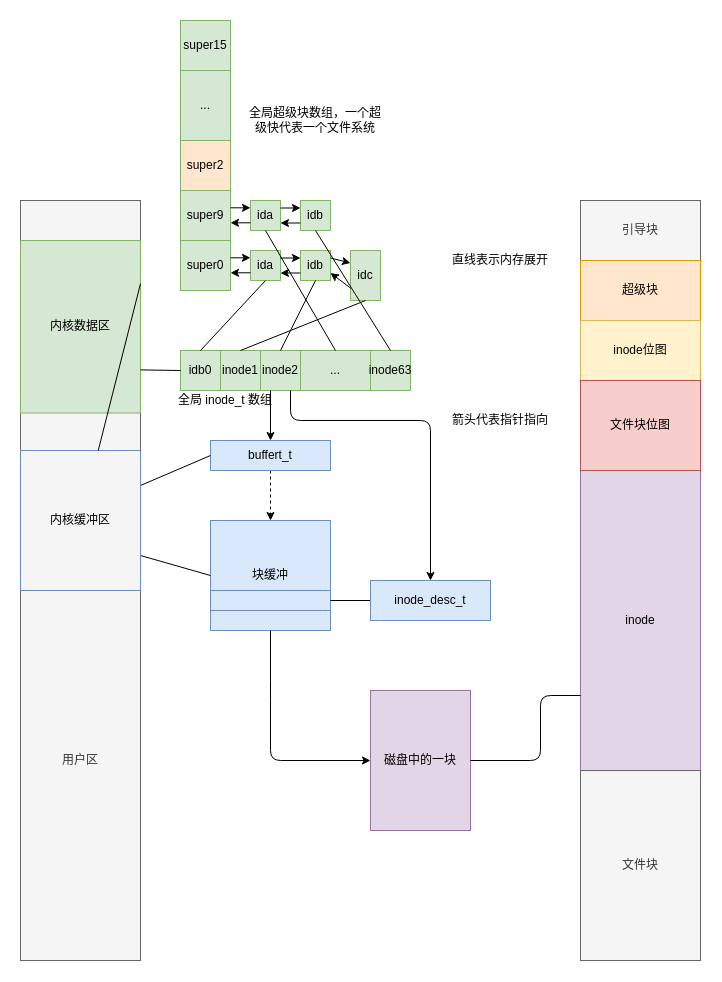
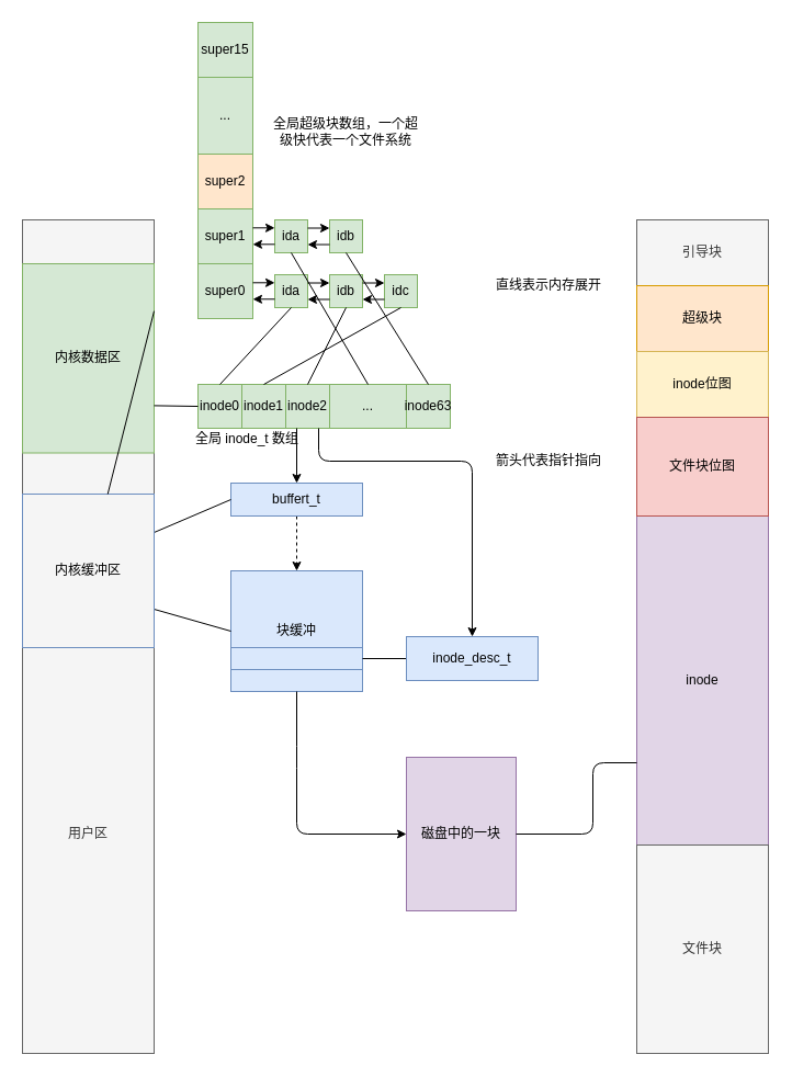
- <mxCell id="34" value="&lt;span&gt;super9&lt;/span&gt;" style="rounded=0;whiteSpace=wrap;html=1;fillColor=#d5e8d4;strokeColor=#82b366;" vertex="1" parent="1"><mxGeometry x="180" y="190" width="50" height="50" as="geometry" /></mxCell>
+ <mxCell id="34" value="&lt;span&gt;super1&lt;/span&gt;" style="rounded=0;whiteSpace=wrap;html=1;fillColor=#d5e8d4;strokeColor=#82b366;" vertex="1" parent="1"><mxGeometry x="180" y="190" width="50" height="50" as="geometry" /></mxCell>
- <mxCell id="44" value="idc" style="rounded=0;whiteSpace=wrap;html=1;fillColor=#d5e8d4;strokeColor=#82b366;" vertex="1" parent="1"><mxGeometry x="350" y="250" width="30" height="50" as="geometry" /></mxCell>
+ <mxCell id="44" value="idc" style="rounded=0;whiteSpace=wrap;html=1;fillColor=#d5e8d4;strokeColor=#82b366;" vertex="1" parent="1"><mxGeometry x="350" y="250" width="30" height="30" as="geometry" /></mxCell>
- <mxCell id="4" value="idb0" style="rounded=0;whiteSpace=wrap;html=1;fillColor=#d5e8d4;strokeColor=#82b366;" parent="1" vertex="1"><mxGeometry x="180" y="350" width="40" height="40" as="geometry" /></mxCell>
+ <mxCell id="4" value="inode0" style="rounded=0;whiteSpace=wrap;html=1;fillColor=#d5e8d4;strokeColor=#82b366;" parent="1" vertex="1"><mxGeometry x="180" y="350" width="40" height="40" as="geometry" /></mxCell>
